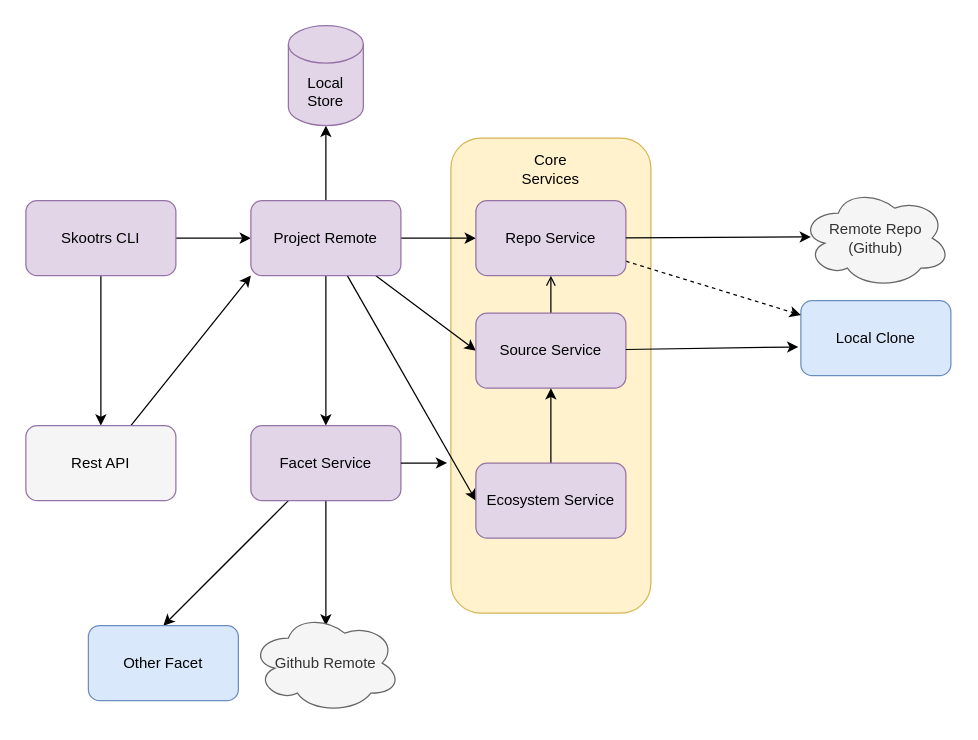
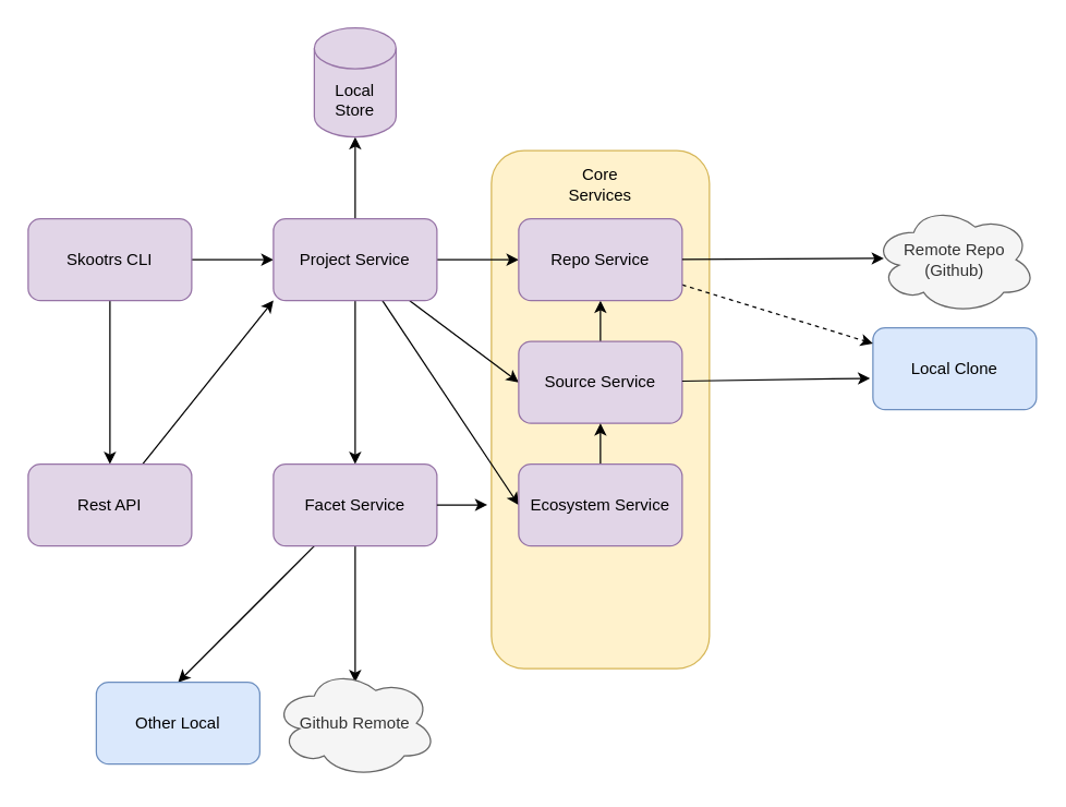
- <mxCell id="11" value="Project Remote" style="rounded=1;whiteSpace=wrap;html=1;fillColor=#e1d5e7;strokeColor=#9673a6;" vertex="1" parent="1"><mxGeometry x="200" y="160" width="120" height="60" as="geometry" /></mxCell>
+ <mxCell id="11" value="Project Service" style="rounded=1;whiteSpace=wrap;html=1;fillColor=#e1d5e7;strokeColor=#9673a6;" vertex="1" parent="1"><mxGeometry x="200" y="160" width="120" height="60" as="geometry" /></mxCell>
- <mxCell id="12" style="edgeStyle=orthogonalEdgeStyle;rounded=0;orthogonalLoop=1;jettySize=auto;html=1;entryX=0.5;entryY=1;entryDx=0;entryDy=0;endArrow=open;" edge="1" parent="1" source="13" target="16"><mxGeometry relative="1" as="geometry" /></mxCell>
+ <mxCell id="12" style="edgeStyle=orthogonalEdgeStyle;rounded=0;orthogonalLoop=1;jettySize=auto;html=1;entryX=0.5;entryY=1;entryDx=0;entryDy=0;" edge="1" parent="1" source="13" target="16"><mxGeometry relative="1" as="geometry" /></mxCell>
- <mxCell id="30" value="Rest API" style="rounded=1;whiteSpace=wrap;html=1;fillColor=#f5f5f5;strokeColor=#9673a6;" vertex="1" parent="1"><mxGeometry x="20" y="340" width="120" height="60" as="geometry" /></mxCell>
+ <mxCell id="30" value="Rest API" style="rounded=1;whiteSpace=wrap;html=1;fillColor=#e1d5e7;strokeColor=#9673a6;" vertex="1" parent="1"><mxGeometry x="20" y="340" width="120" height="60" as="geometry" /></mxCell>
- <mxCell id="21" value="Ecosystem Service" style="rounded=1;whiteSpace=wrap;html=1;fillColor=#e1d5e7;strokeColor=#9673a6;" vertex="1" parent="1"><mxGeometry x="380" y="370" width="120" height="60" as="geometry" /></mxCell>
+ <mxCell id="21" value="Ecosystem Service" style="rounded=1;whiteSpace=wrap;html=1;fillColor=#e1d5e7;strokeColor=#9673a6;" vertex="1" parent="1"><mxGeometry x="380" y="340" width="120" height="60" as="geometry" /></mxCell>
- <mxCell id="31" value="Other Facet" style="rounded=1;whiteSpace=wrap;html=1;fillColor=#dae8fc;strokeColor=#6c8ebf;" vertex="1" parent="1"><mxGeometry x="70" y="500" width="120" height="60" as="geometry" /></mxCell>
+ <mxCell id="31" value="Other Local" style="rounded=1;whiteSpace=wrap;html=1;fillColor=#dae8fc;strokeColor=#6c8ebf;" vertex="1" parent="1"><mxGeometry x="70" y="500" width="120" height="60" as="geometry" /></mxCell>
